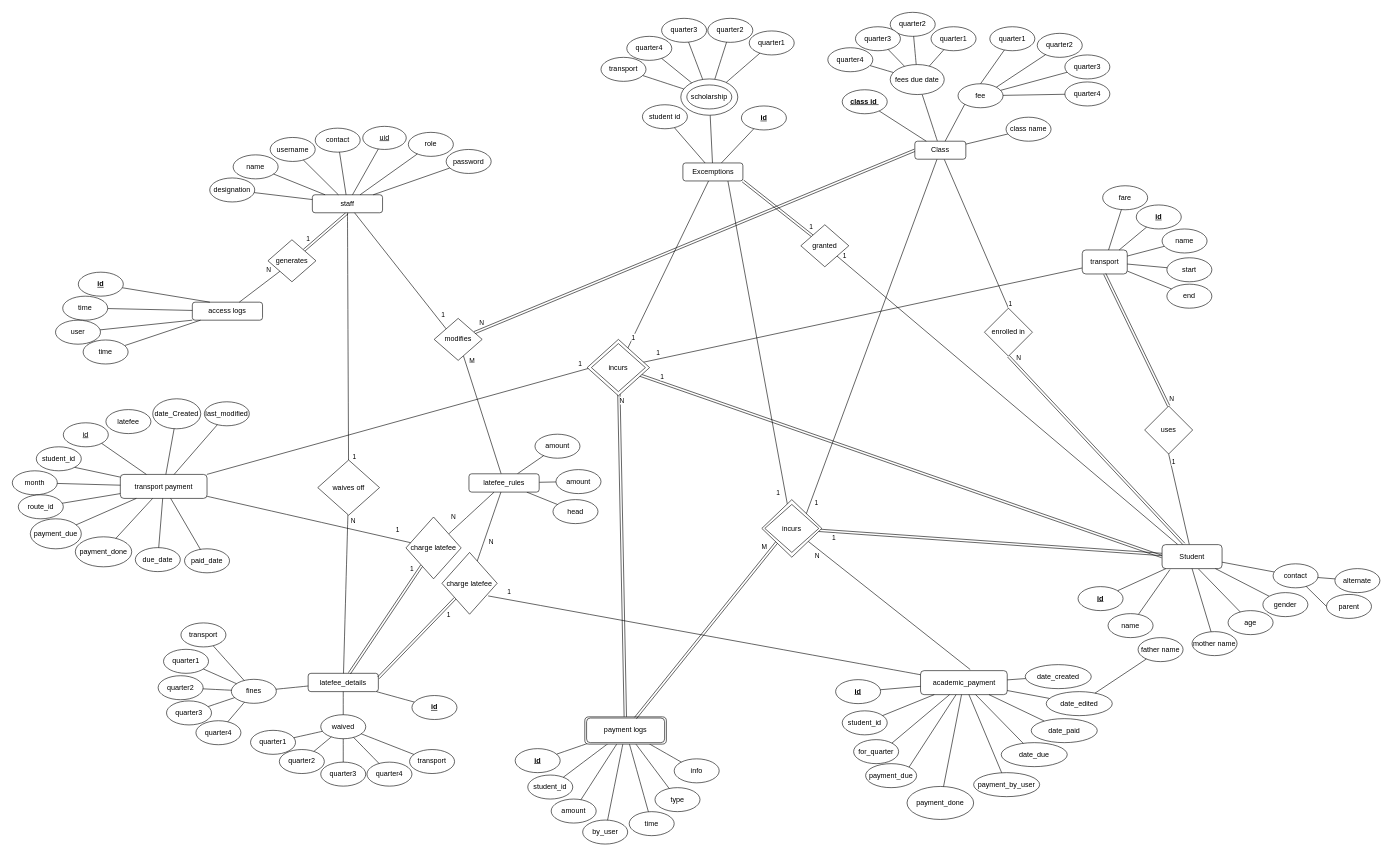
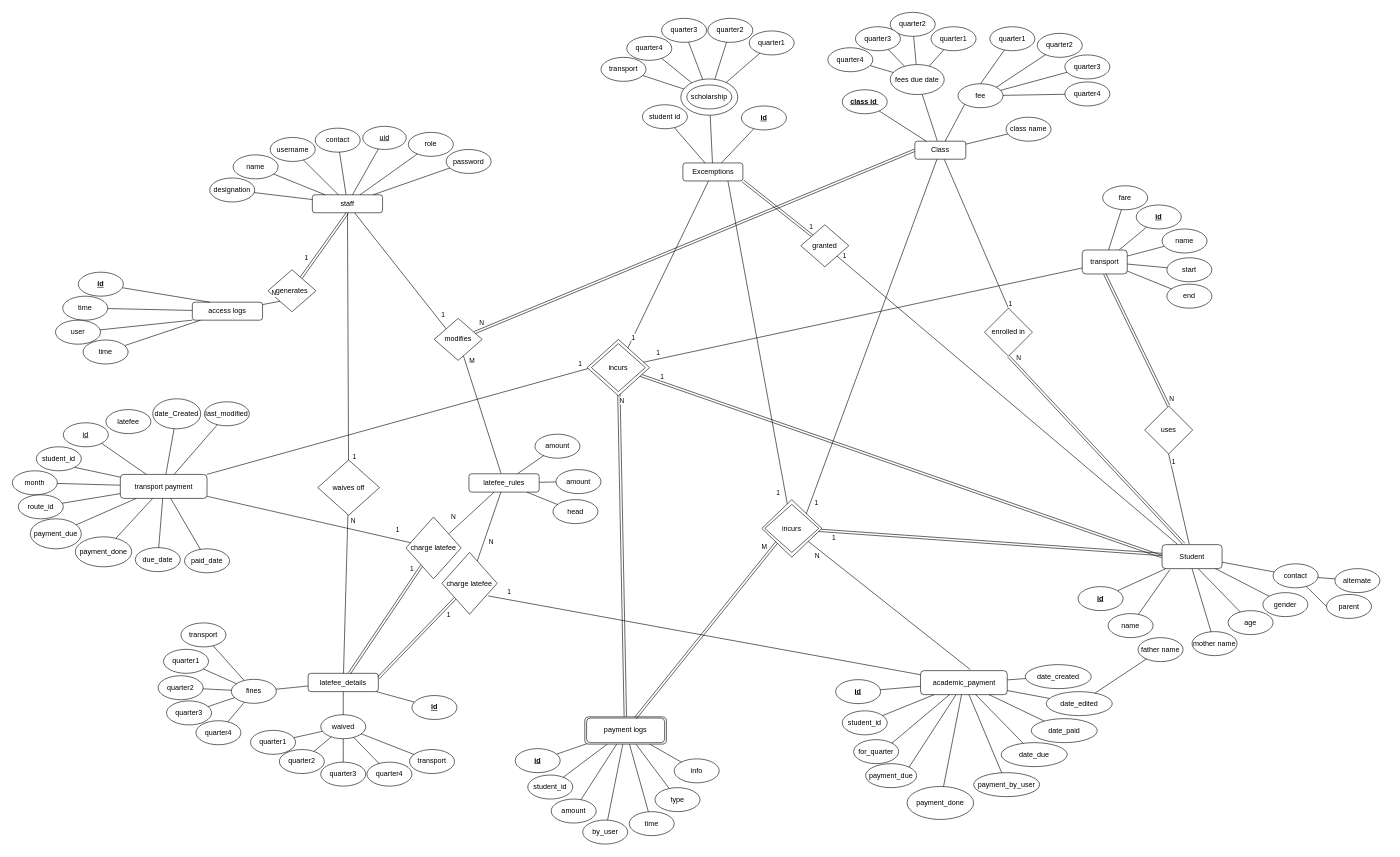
- <mxCell id="169" value="generates" style="rhombus;whiteSpace=wrap;html=1;" vertex="1" parent="1"><mxGeometry x="446" y="399" width="80" height="70" as="geometry" /></mxCell>
+ <mxCell id="169" value="generates" style="rhombus;whiteSpace=wrap;html=1;" vertex="1" parent="1"><mxGeometry x="446" y="449" width="80" height="70" as="geometry" /></mxCell>
